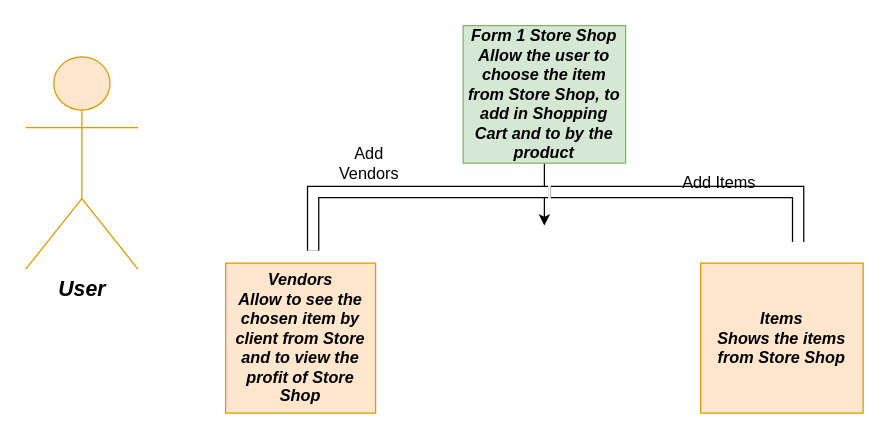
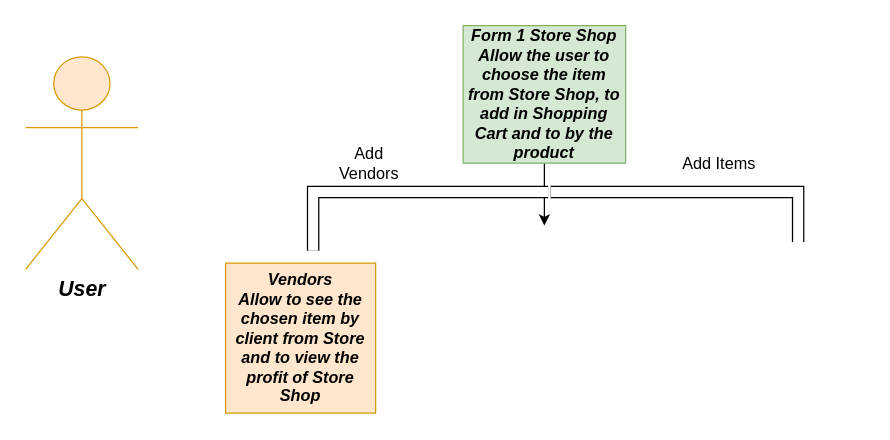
- <mxCell id="10" value="Add Items" style="text;html=1;strokeColor=none;fillColor=none;align=center;verticalAlign=middle;whiteSpace=wrap;rounded=0;fontSize=13;" vertex="1" parent="1"><mxGeometry x="540" y="135" width="70" height="20" as="geometry" /></mxCell>
+ <mxCell id="10" value="Add Items" style="text;html=1;strokeColor=none;fillColor=none;align=center;verticalAlign=middle;whiteSpace=wrap;rounded=0;fontSize=13;" vertex="1" parent="1"><mxGeometry x="540" y="120" width="70" height="20" as="geometry" /></mxCell>
- <mxCell id="8" value="Items&lt;br&gt;Shows the items from Store Shop&lt;br&gt;" style="rounded=0;whiteSpace=wrap;html=1;fontSize=13;fillColor=#ffe6cc;strokeColor=#d79b00;fontStyle=3" vertex="1" parent="1"><mxGeometry x="560" y="210" width="130" height="120" as="geometry" /></mxCell>
